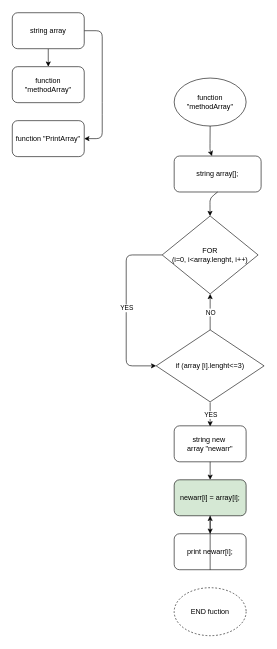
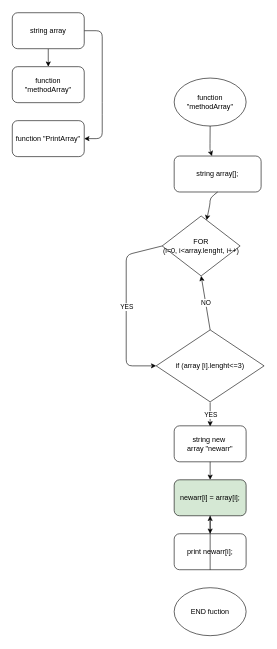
- <mxCell id="9" value="&lt;span style=&quot;font-family: &amp;#34;helvetica&amp;#34;&quot;&gt;FOR &lt;br&gt;(i=0, i&amp;lt;array.lenght, i++)&lt;/span&gt;" style="rhombus;whiteSpace=wrap;html=1;" vertex="1" parent="1"><mxGeometry x="270" y="359" width="160" height="130" as="geometry" /></mxCell>
+ <mxCell id="9" value="&lt;span style=&quot;font-family: &amp;#34;helvetica&amp;#34;&quot;&gt;FOR &lt;br&gt;(i=0, i&amp;lt;array.lenght, i++)&lt;/span&gt;" style="rhombus;whiteSpace=wrap;html=1;" vertex="1" parent="1"><mxGeometry x="270" y="359" width="130" height="100" as="geometry" /></mxCell>
- <mxCell id="17" value="&lt;span&gt;END fuction&lt;/span&gt;" style="ellipse;whiteSpace=wrap;html=1;dashed=1;" vertex="1" parent="1"><mxGeometry x="290" y="979" width="120" height="80" as="geometry" /></mxCell>
+ <mxCell id="17" value="&lt;span&gt;END fuction&lt;/span&gt;" style="ellipse;whiteSpace=wrap;html=1;" vertex="1" parent="1"><mxGeometry x="290" y="979" width="120" height="80" as="geometry" /></mxCell>
